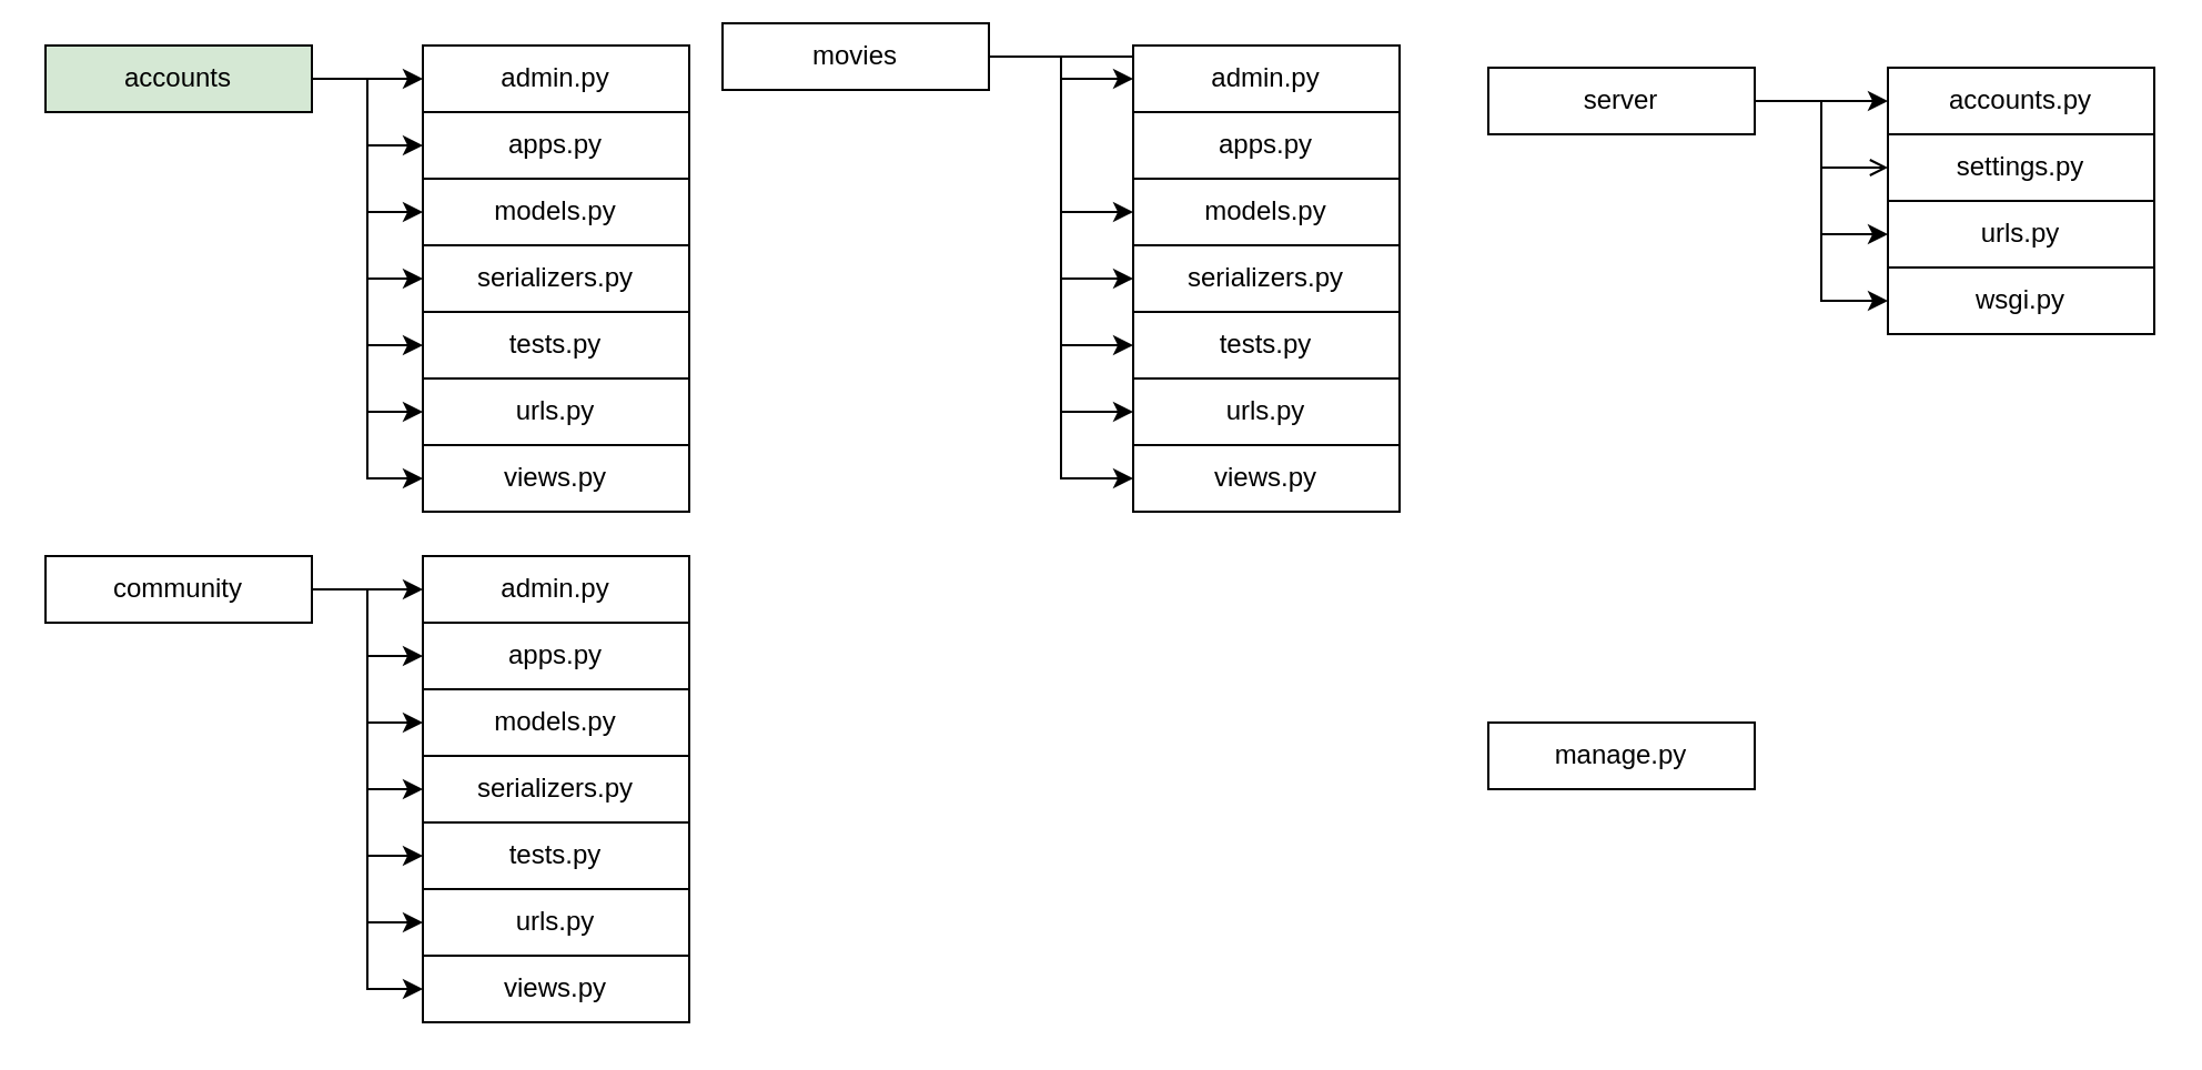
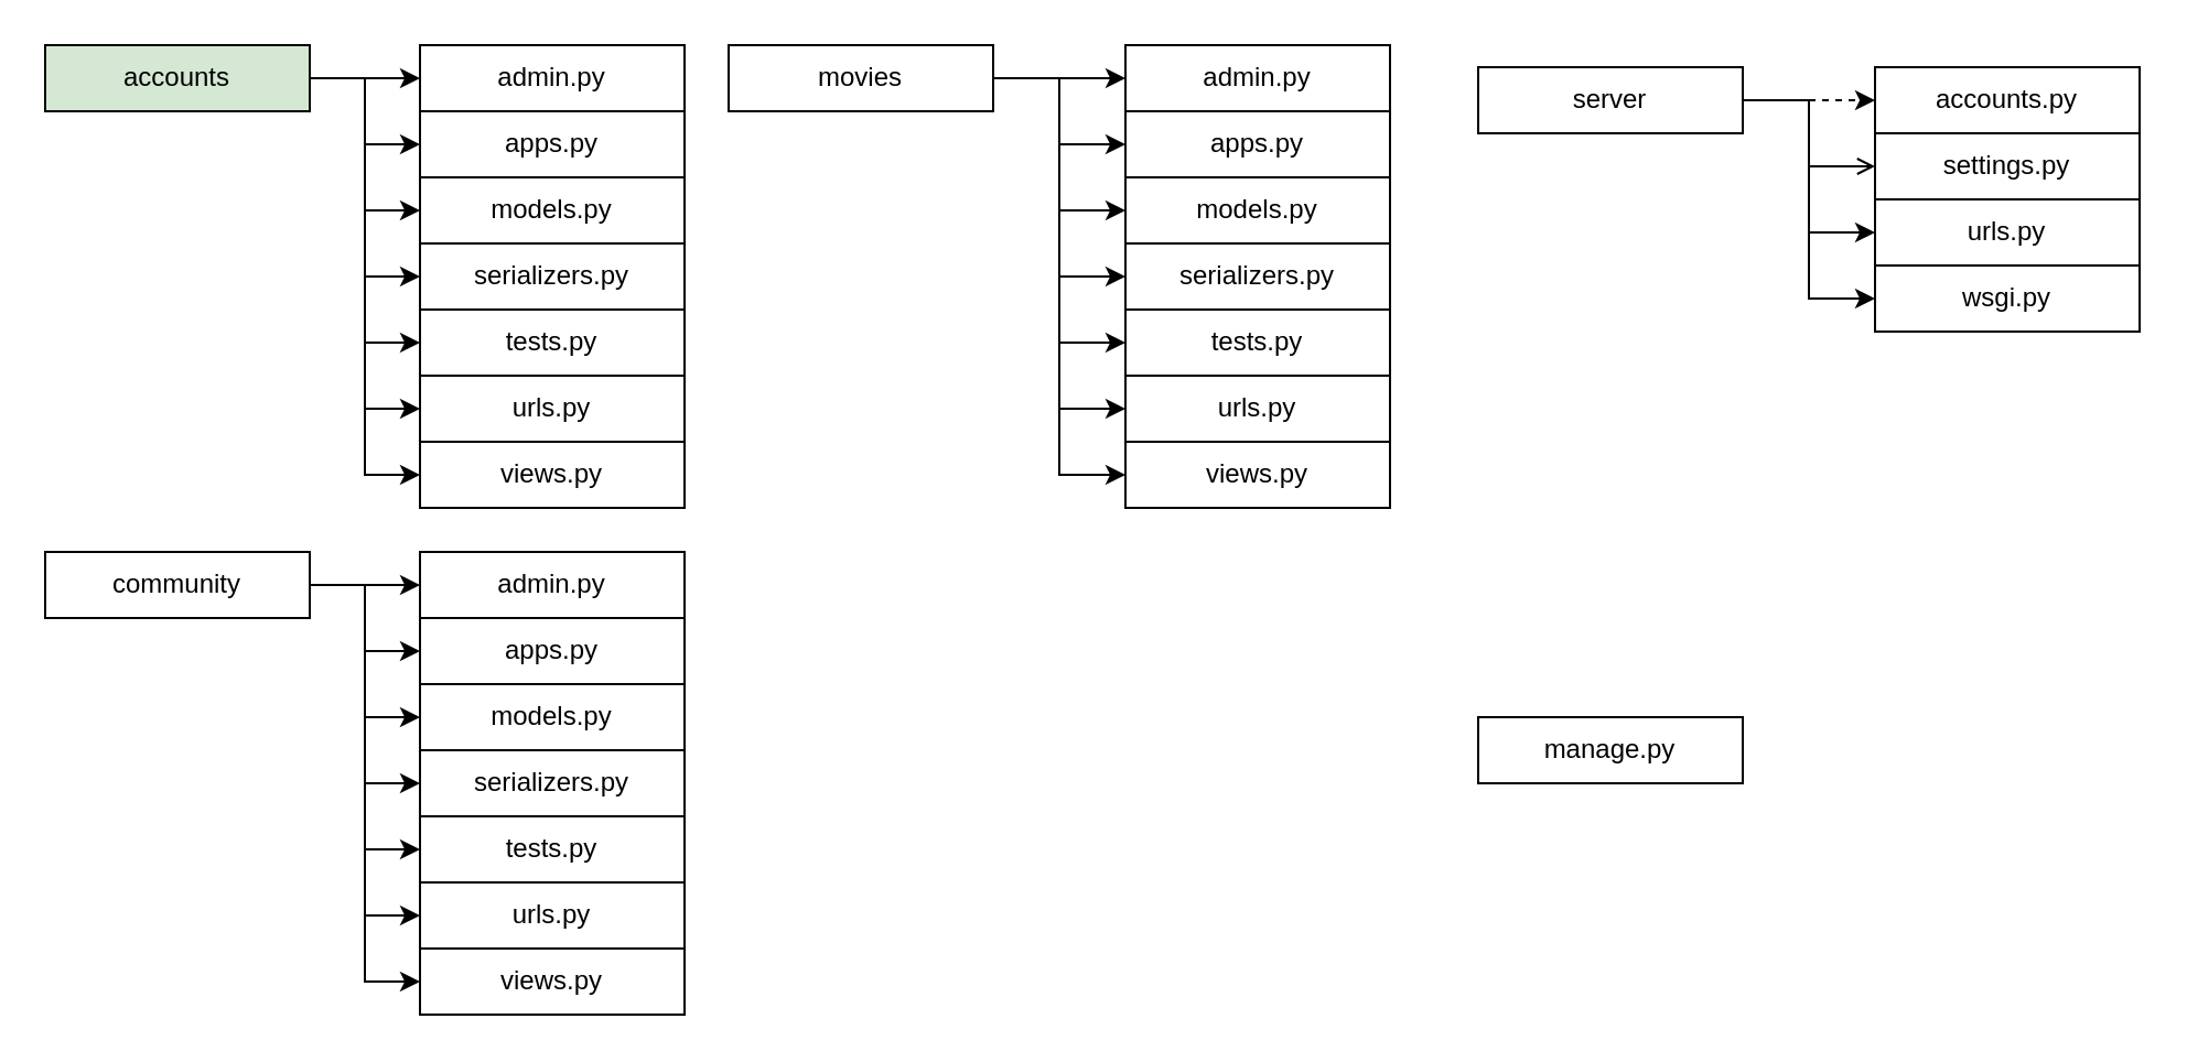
- <mxCell id="25" value="movies" style="rounded=0;whiteSpace=wrap;html=1;" vertex="1" parent="1"><mxGeometry x="325" y="10" width="120" height="30" as="geometry" /></mxCell>
+ <mxCell id="25" value="movies" style="rounded=0;whiteSpace=wrap;html=1;" vertex="1" parent="1"><mxGeometry x="330" y="20" width="120" height="30" as="geometry" /></mxCell>
- <mxCell id="26" style="edgeStyle=orthogonalEdgeStyle;rounded=0;orthogonalLoop=1;jettySize=auto;html=1;" edge="1" parent="1" source="30" target="53"><mxGeometry relative="1" as="geometry" /></mxCell>
+ <mxCell id="26" style="edgeStyle=orthogonalEdgeStyle;rounded=0;orthogonalLoop=1;jettySize=auto;html=1;dashed=1;" edge="1" parent="1" source="30" target="53"><mxGeometry relative="1" as="geometry" /></mxCell>
